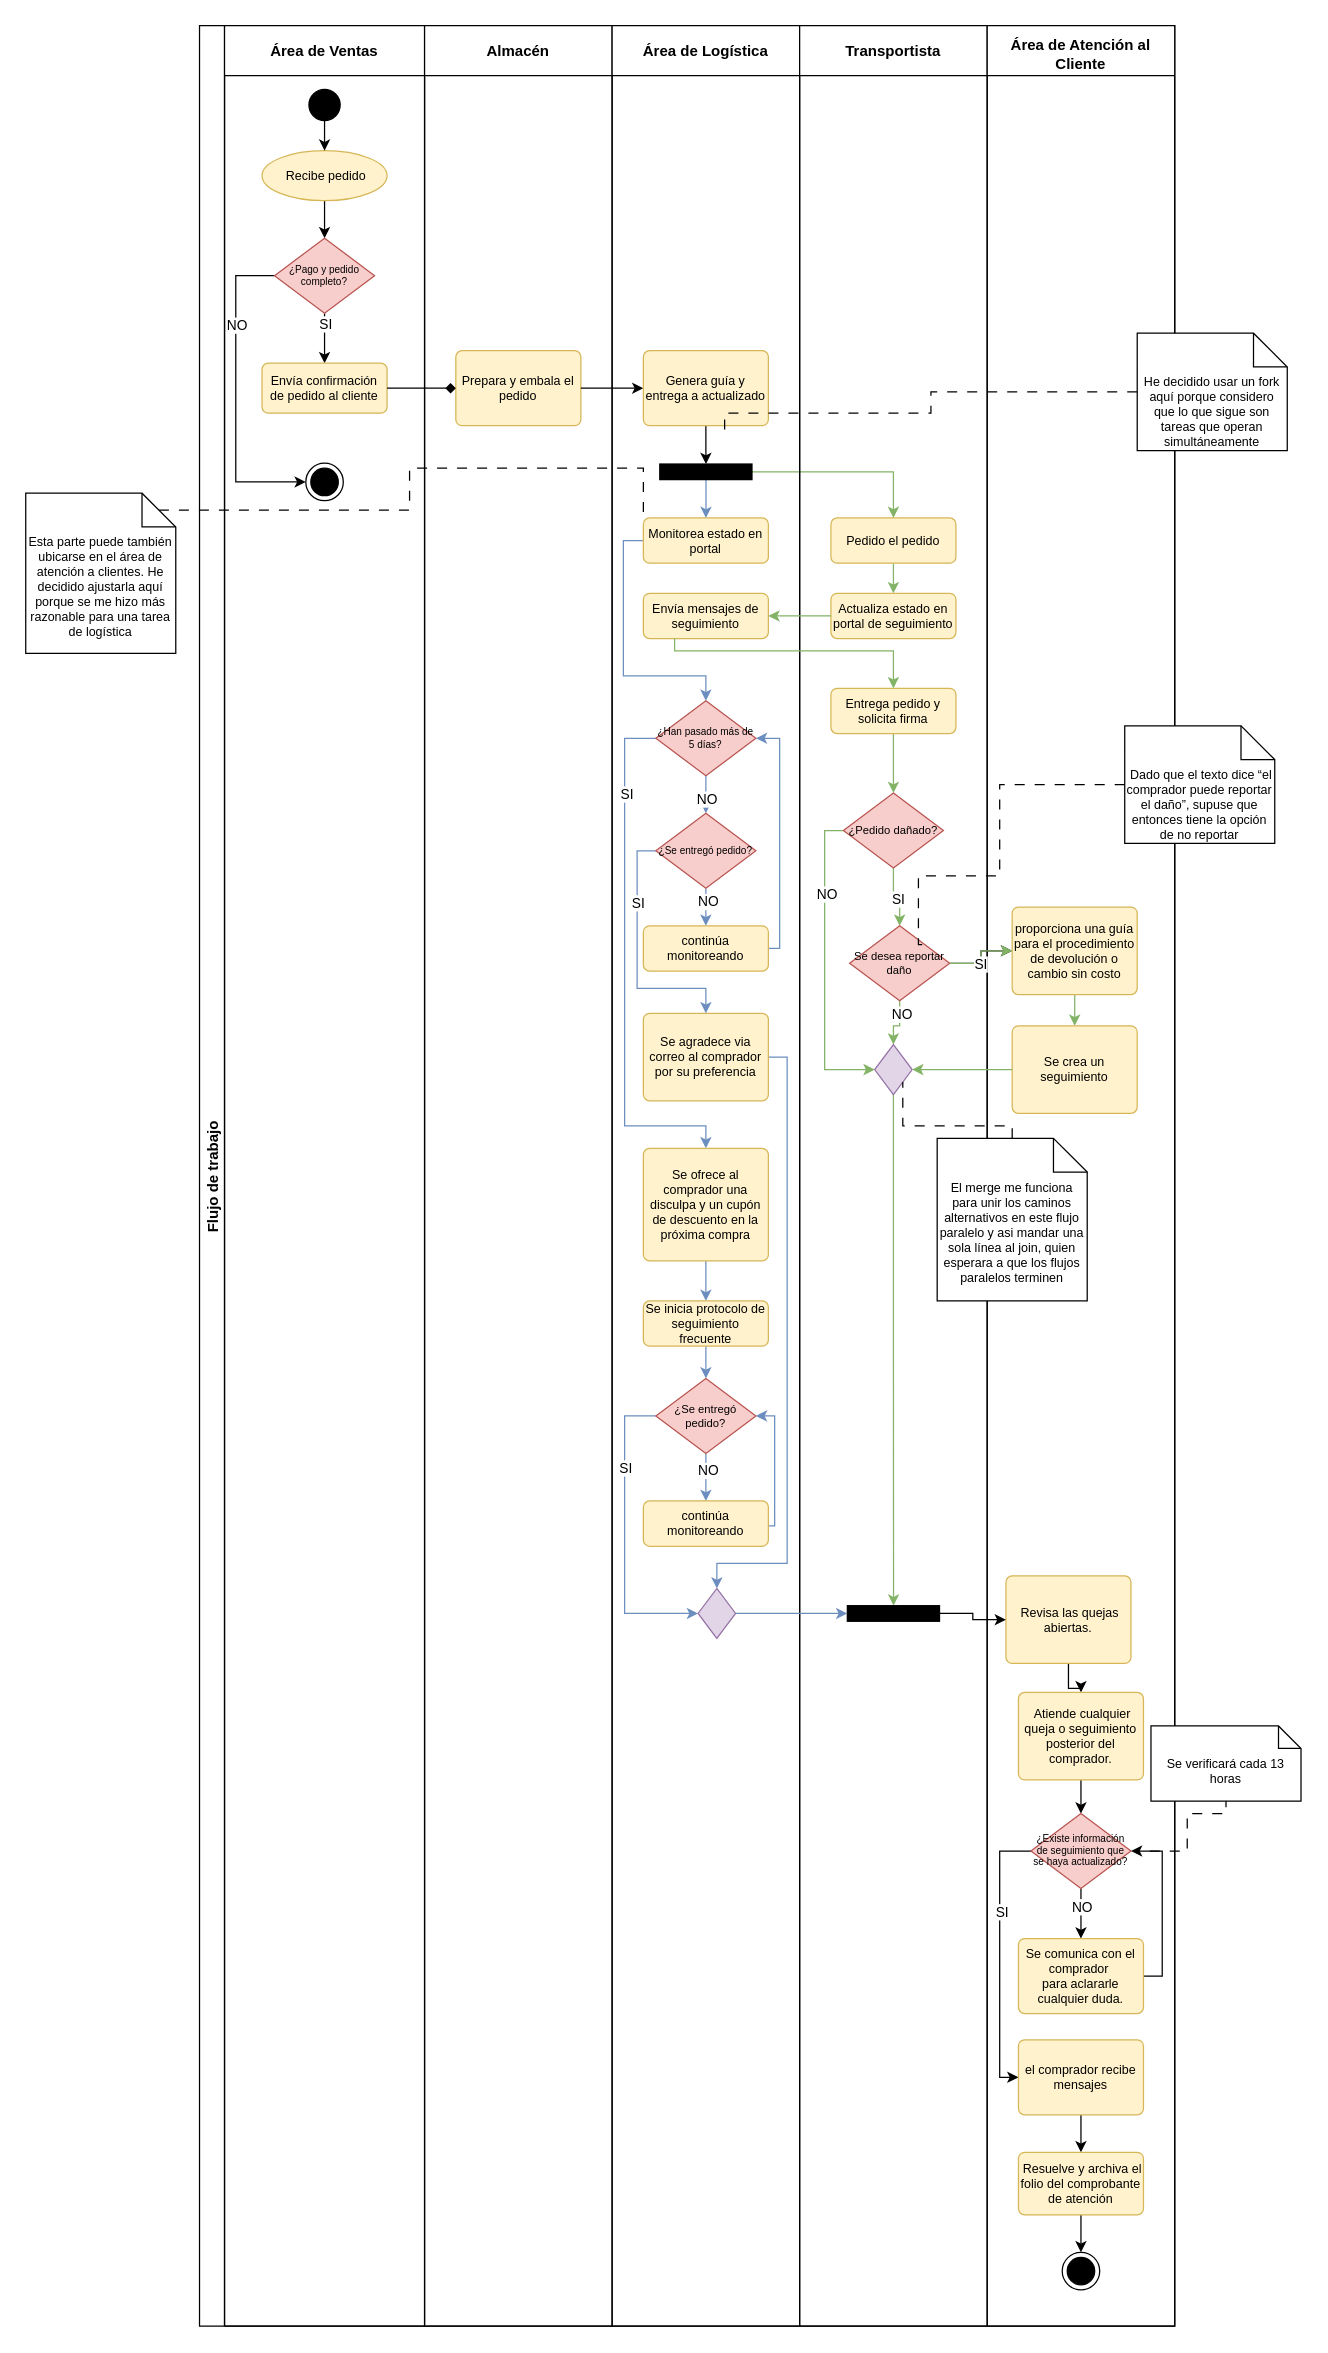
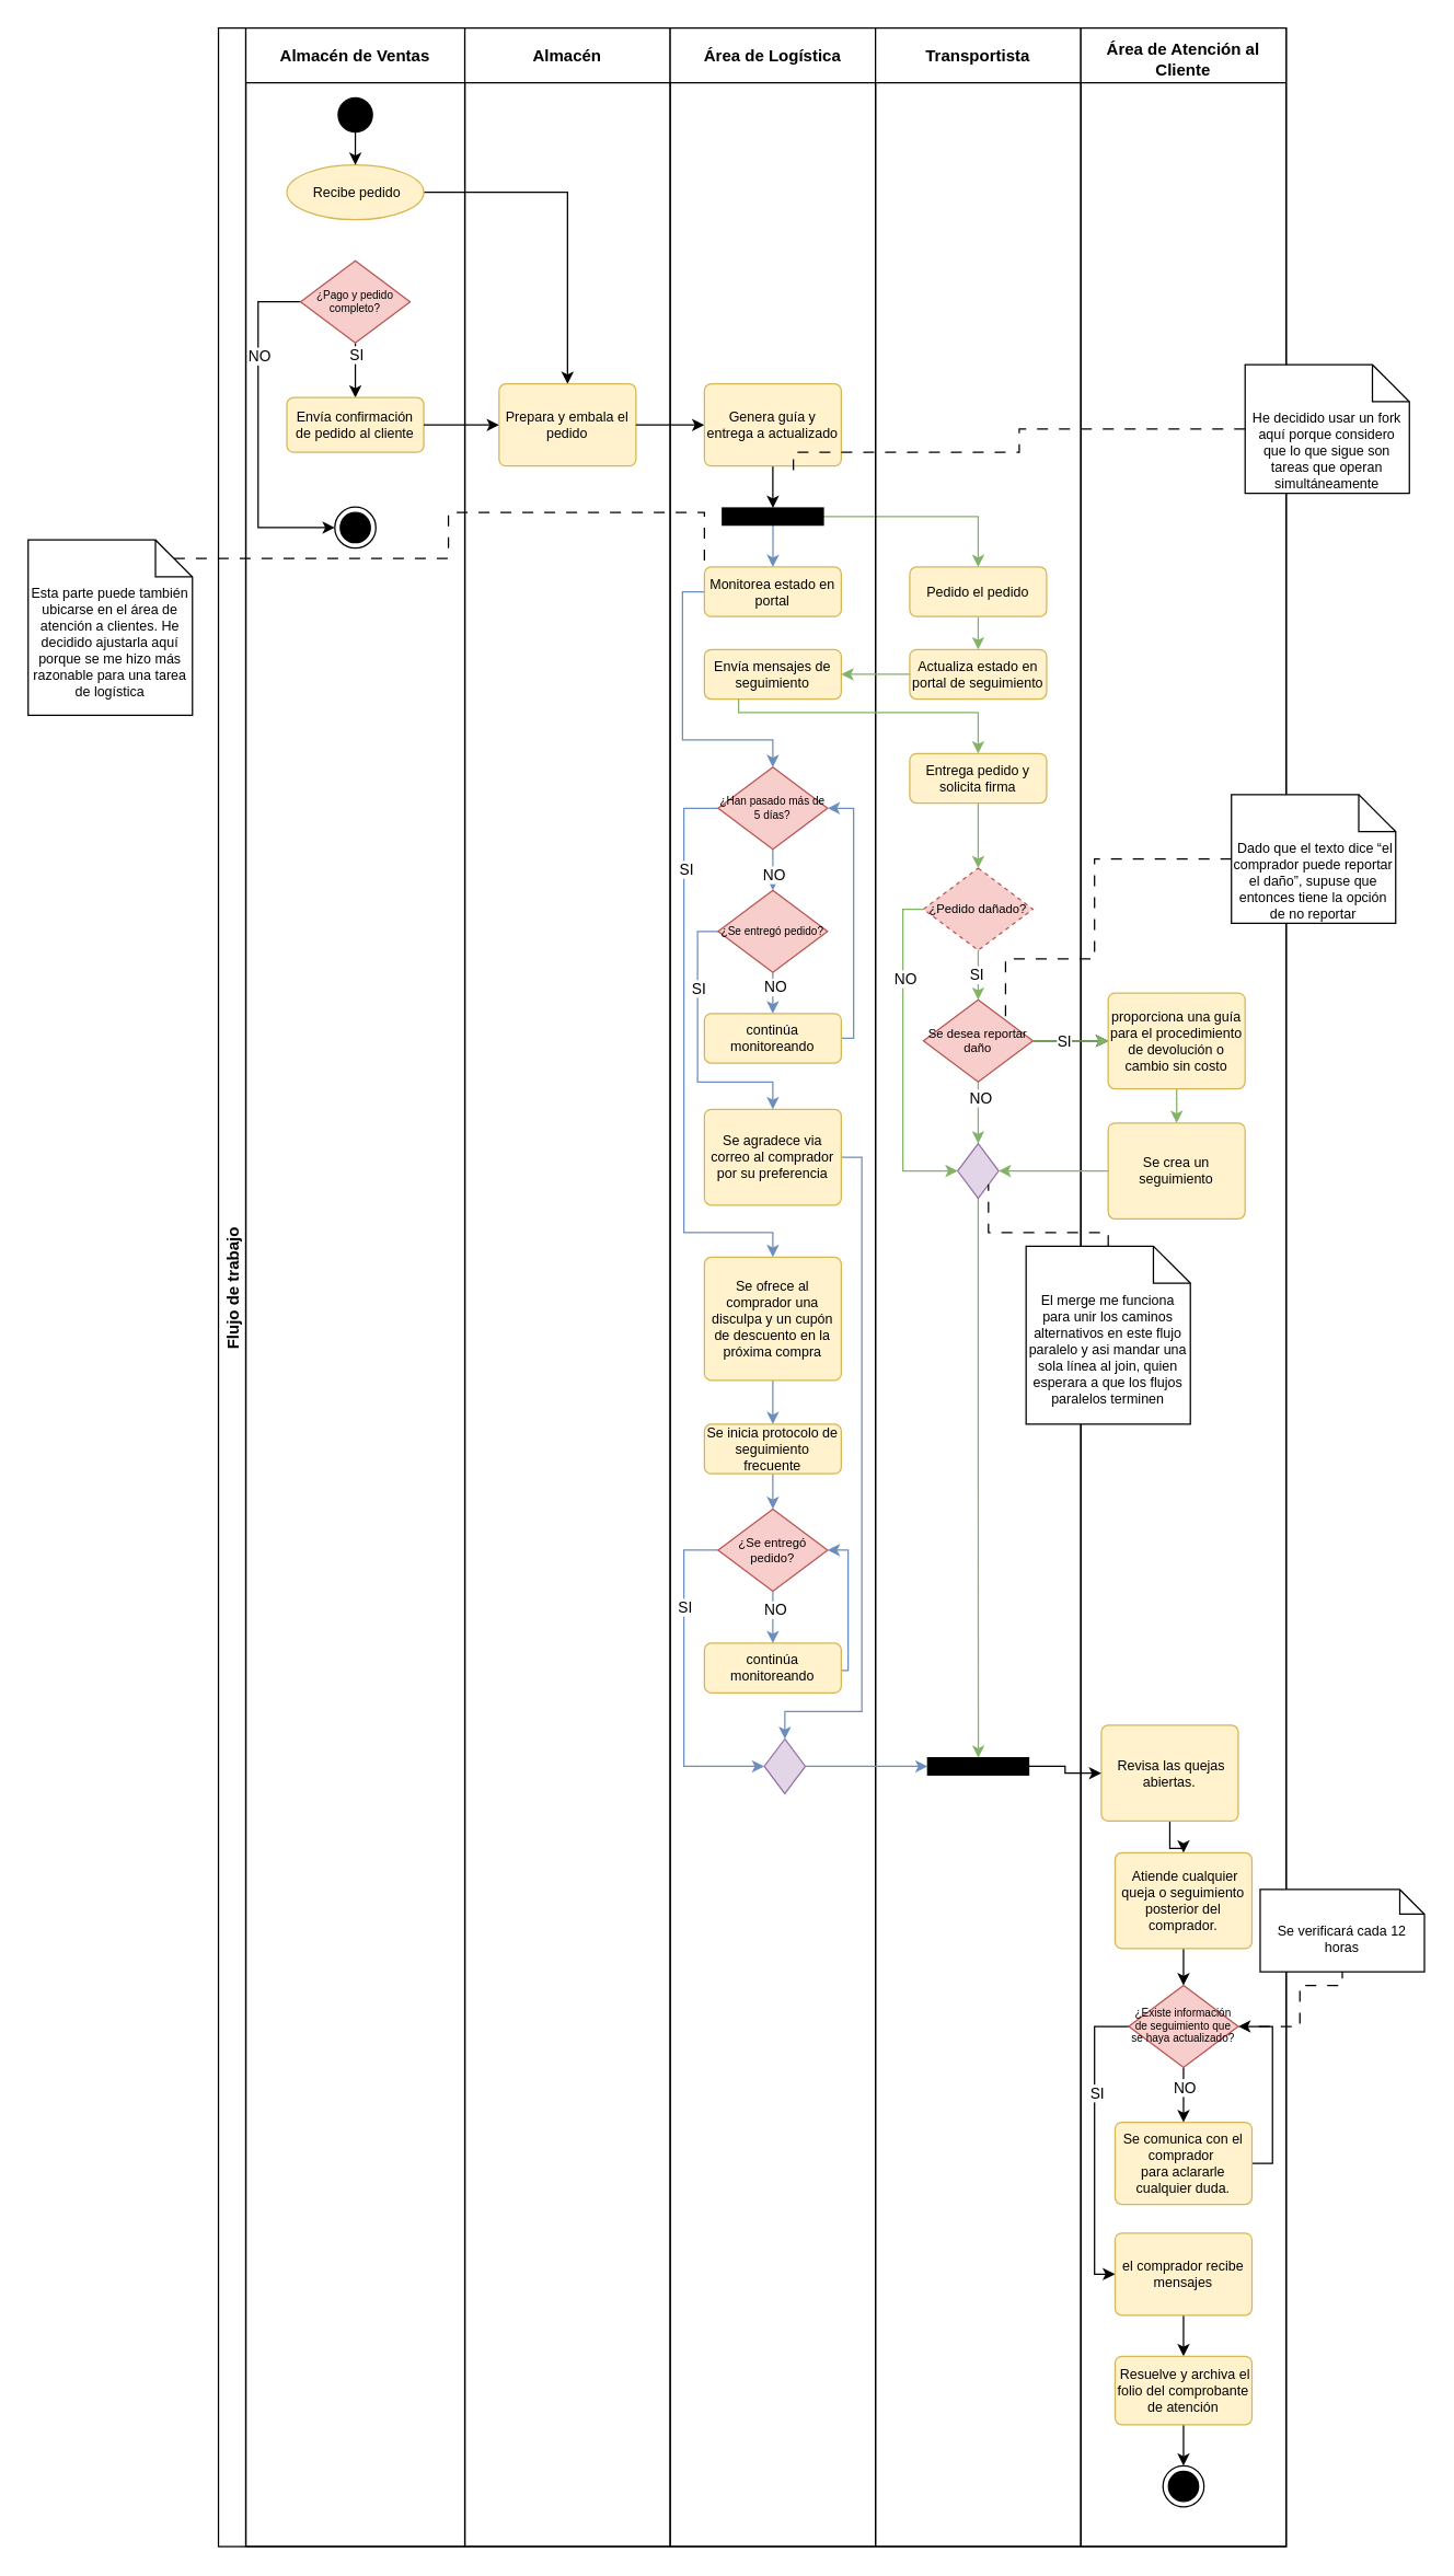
- <mxCell id="3" value="Área de Ventas" style="swimlane;startSize=40;" parent="2" vertex="1"><mxGeometry x="20" width="160" height="1840" as="geometry"><mxRectangle x="20" width="40" height="480" as="alternateBounds" /></mxGeometry></mxCell>
+ <mxCell id="3" value="Almacén de Ventas" style="swimlane;startSize=40;" parent="2" vertex="1"><mxGeometry x="20" width="160" height="1840" as="geometry"><mxRectangle x="20" width="40" height="480" as="alternateBounds" /></mxGeometry></mxCell>
- <mxCell id="4" style="edgeStyle=orthogonalEdgeStyle;rounded=0;orthogonalLoop=1;jettySize=auto;html=1;" parent="3" source="5" target="10" edge="1"><mxGeometry relative="1" as="geometry" /></mxCell>
+ <mxCell id="4" style="edgeStyle=orthogonalEdgeStyle;rounded=0;orthogonalLoop=1;jettySize=auto;html=1;" parent="3" source="5" target="16" edge="1"><mxGeometry relative="1" as="geometry" /></mxCell>
- <mxCell id="17" style="edgeStyle=orthogonalEdgeStyle;rounded=0;orthogonalLoop=1;jettySize=auto;html=1;endArrow=diamond;" parent="2" source="11" target="16" edge="1"><mxGeometry relative="1" as="geometry" /></mxCell>
+ <mxCell id="17" style="edgeStyle=orthogonalEdgeStyle;rounded=0;orthogonalLoop=1;jettySize=auto;html=1;" parent="2" source="11" target="16" edge="1"><mxGeometry relative="1" as="geometry" /></mxCell>
- <mxCell id="65" value="¿Pedido dañado?" style="rhombus;whiteSpace=wrap;fontSize=9;fillColor=#f8cecc;strokeColor=#b85450;" parent="55" vertex="1"><mxGeometry x="35" y="613.75" width="80" height="60" as="geometry" /></mxCell>
+ <mxCell id="65" value="¿Pedido dañado?" style="rhombus;whiteSpace=wrap;fontSize=9;fillColor=#f8cecc;strokeColor=#b85450;dashed=1;" parent="55" vertex="1"><mxGeometry x="35" y="613.75" width="80" height="60" as="geometry" /></mxCell>
- <mxCell id="68" value="Se desea reportar daño" style="rhombus;whiteSpace=wrap;fontSize=9;fillColor=#f8cecc;strokeColor=#b85450;" parent="55" vertex="1"><mxGeometry x="40" y="720" width="80" height="60" as="geometry" /></mxCell>
+ <mxCell id="68" value="Se desea reportar daño" style="rhombus;whiteSpace=wrap;fontSize=9;fillColor=#f8cecc;strokeColor=#b85450;" parent="55" vertex="1"><mxGeometry x="35" y="710" width="80" height="60" as="geometry" /></mxCell>
- <mxCell id="105" value="Se verificará cada 13 horas" style="shape=note2;boundedLbl=1;whiteSpace=wrap;html=1;size=18;verticalAlign=top;align=center;fontSize=10;" vertex="1" parent="1"><mxGeometry x="920" y="1380" width="120" height="60" as="geometry" /></mxCell>
+ <mxCell id="105" value="Se verificará cada 12 horas" style="shape=note2;boundedLbl=1;whiteSpace=wrap;html=1;size=18;verticalAlign=top;align=center;fontSize=10;" vertex="1" parent="1"><mxGeometry x="920" y="1380" width="120" height="60" as="geometry" /></mxCell>
